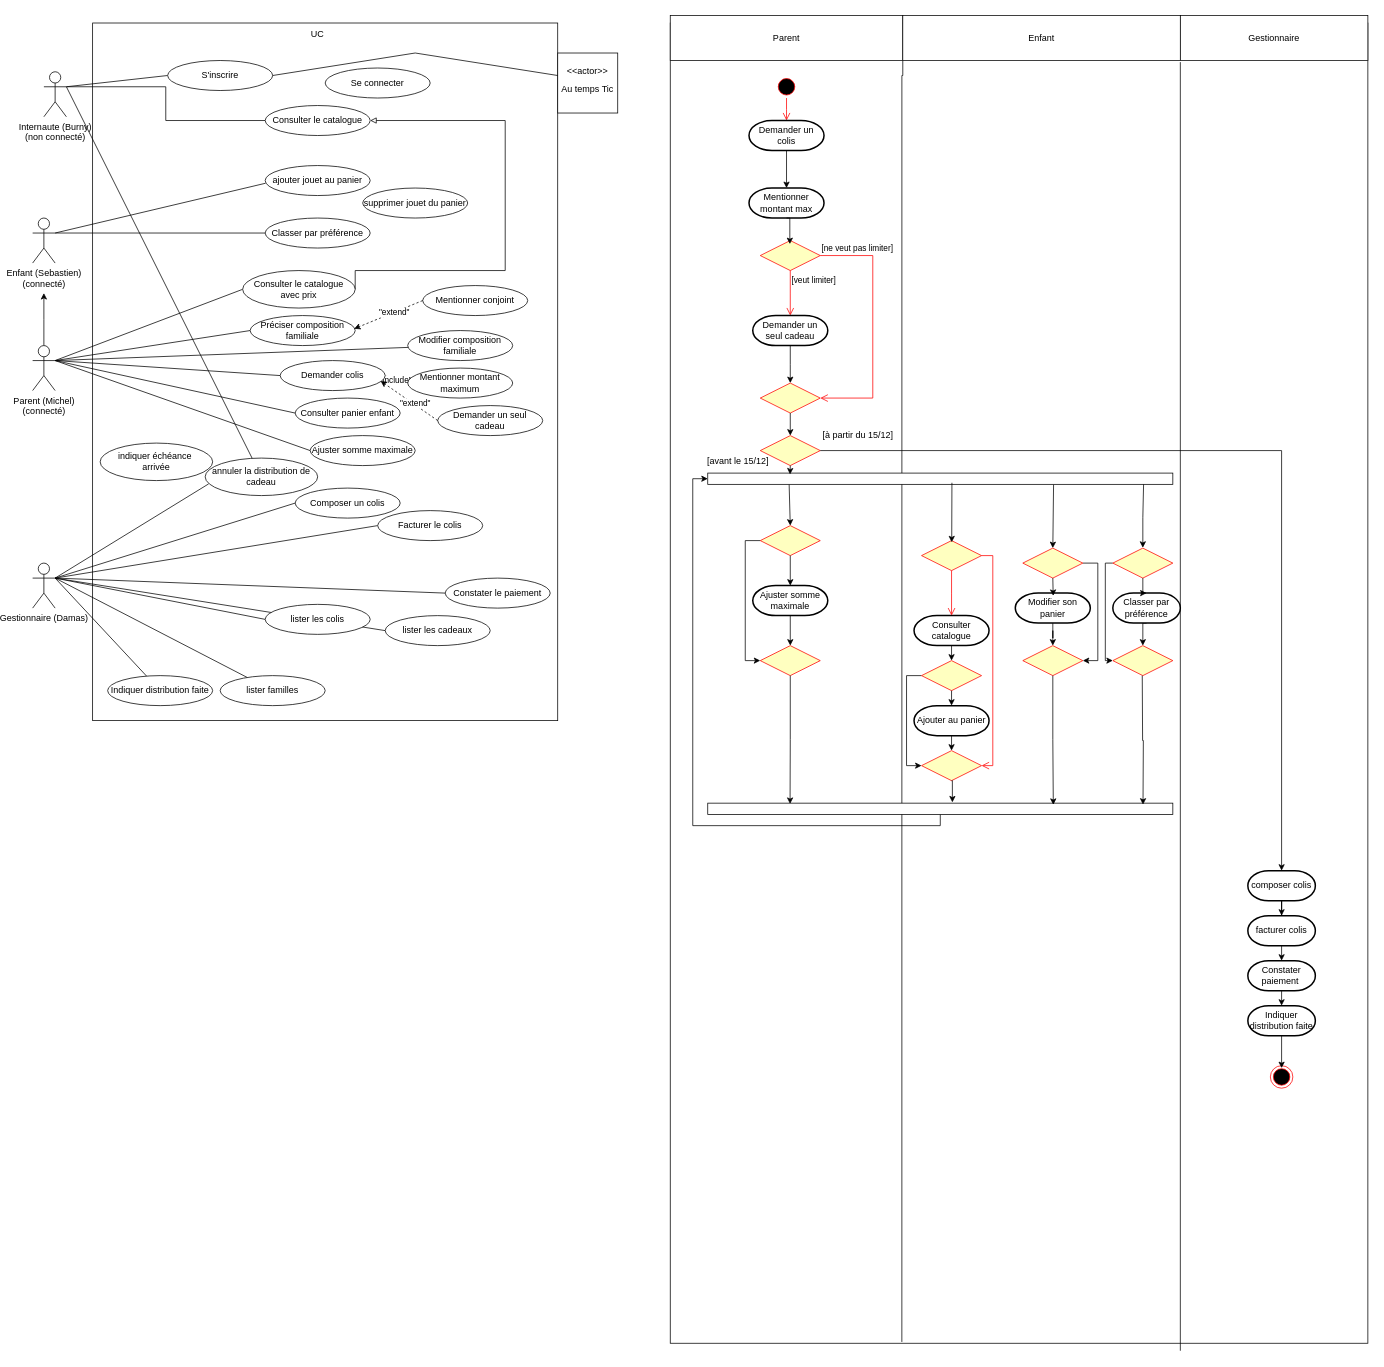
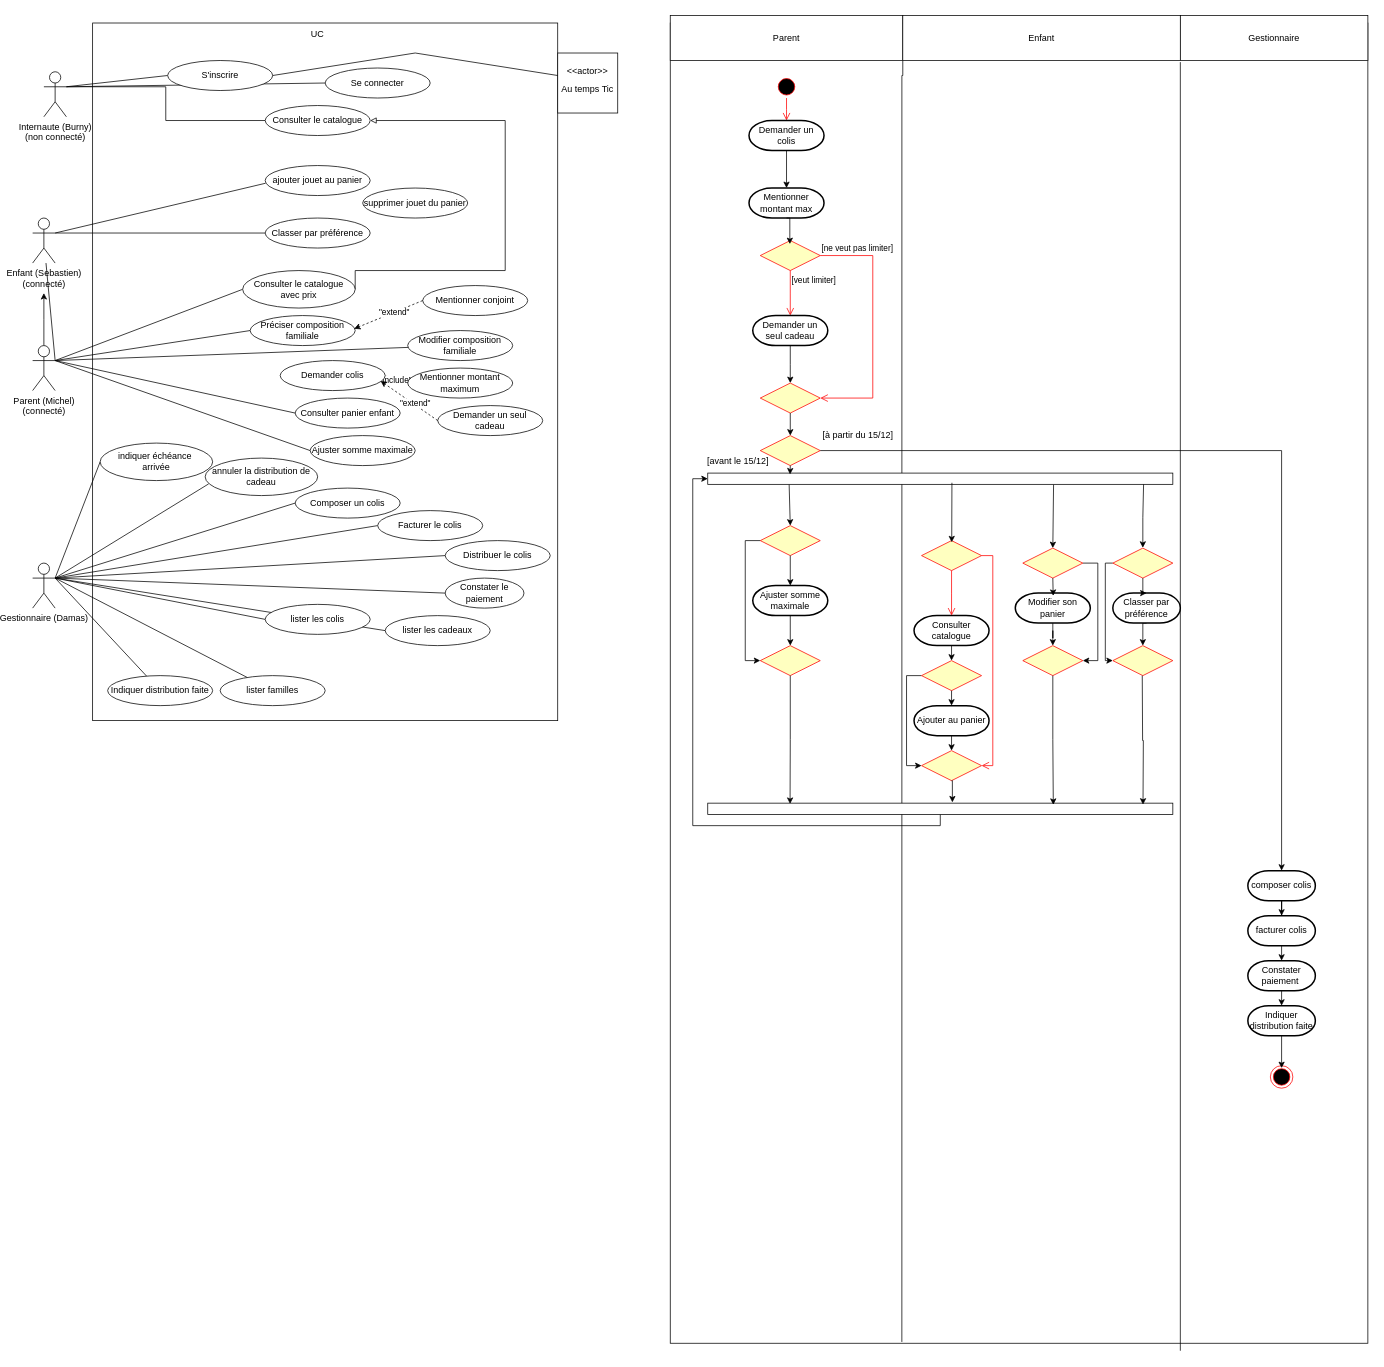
- <mxCell id="5" style="rounded=0;orthogonalLoop=1;jettySize=auto;html=1;exitX=1;exitY=0.333;exitDx=0;exitDy=0;exitPerimeter=0;endArrow=none;endFill=0;" edge="1" parent="1" source="7" target="61"><mxGeometry relative="1" as="geometry" /></mxCell>
+ <mxCell id="5" style="rounded=0;orthogonalLoop=1;jettySize=auto;html=1;exitX=1;exitY=0.333;exitDx=0;exitDy=0;exitPerimeter=0;entryX=0;entryY=0.5;entryDx=0;entryDy=0;endArrow=none;endFill=0;" edge="1" parent="1" source="7" target="9"><mxGeometry relative="1" as="geometry" /></mxCell>
- <mxCell id="22" style="rounded=0;orthogonalLoop=1;jettySize=auto;html=1;exitX=1;exitY=0.333;exitDx=0;exitDy=0;exitPerimeter=0;entryX=0;entryY=0.5;entryDx=0;entryDy=0;endArrow=none;endFill=0;" edge="1" parent="1" source="27" target="35"><mxGeometry relative="1" as="geometry" /></mxCell>
+ <mxCell id="22" style="rounded=0;orthogonalLoop=1;jettySize=auto;html=1;exitX=1;exitY=0.333;exitDx=0;exitDy=0;exitPerimeter=0;endArrow=none;endFill=0;" edge="1" parent="1" source="27" target="12"><mxGeometry relative="1" as="geometry" /></mxCell>
+ <mxCell id="53" style="rounded=0;orthogonalLoop=1;jettySize=auto;html=1;exitX=1;exitY=0.333;exitDx=0;exitDy=0;exitPerimeter=0;entryX=0;entryY=0.5;entryDx=0;entryDy=0;endArrow=none;endFill=0;" edge="1" parent="1" source="54" target="64"><mxGeometry relative="1" as="geometry" /></mxCell>
+ <mxCell id="57" value="Distribuer le colis" style="ellipse;whiteSpace=wrap;html=1;" vertex="1" parent="1"><mxGeometry x="570" y="720" width="140" height="40" as="geometry" /></mxCell>
+ <mxCell id="47" style="rounded=0;orthogonalLoop=1;jettySize=auto;html=1;exitX=1;exitY=0.333;exitDx=0;exitDy=0;exitPerimeter=0;entryX=0;entryY=0.5;entryDx=0;entryDy=0;endArrow=none;endFill=0;" edge="1" parent="1" source="54" target="57"><mxGeometry relative="1" as="geometry" /></mxCell>
- <mxCell id="58" value="Constater le paiement" style="ellipse;whiteSpace=wrap;html=1;" vertex="1" parent="1"><mxGeometry x="570" y="770" width="140" height="40" as="geometry" /></mxCell>
+ <mxCell id="58" value="Constater le paiement" style="ellipse;whiteSpace=wrap;html=1;" vertex="1" parent="1"><mxGeometry x="570" y="770" width="105" height="40" as="geometry" /></mxCell>
